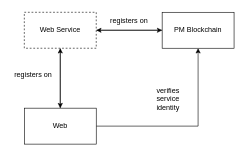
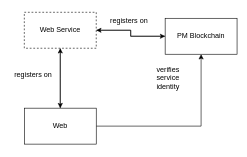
- <mxCell id="6" value="PM Blockchain" style="rounded=0;whiteSpace=wrap;html=1;" vertex="1" parent="1"><mxGeometry x="270" y="20" width="120" height="60" as="geometry" /></mxCell>
+ <mxCell id="6" value="PM Blockchain" style="rounded=0;whiteSpace=wrap;html=1;" vertex="1" parent="1"><mxGeometry x="275" y="30" width="120" height="60" as="geometry" /></mxCell>
- <mxCell id="12" value="verifies service identity" style="text;html=1;strokeColor=none;fillColor=none;align=center;verticalAlign=middle;whiteSpace=wrap;rounded=0;" vertex="1" parent="1"><mxGeometry x="250" y="150" width="60" height="30" as="geometry" /></mxCell>
+ <mxCell id="12" value="verifies service identity" style="text;html=1;strokeColor=none;fillColor=none;align=center;verticalAlign=middle;whiteSpace=wrap;rounded=0;" vertex="1" parent="1"><mxGeometry x="250" y="115" width="60" height="30" as="geometry" /></mxCell>
